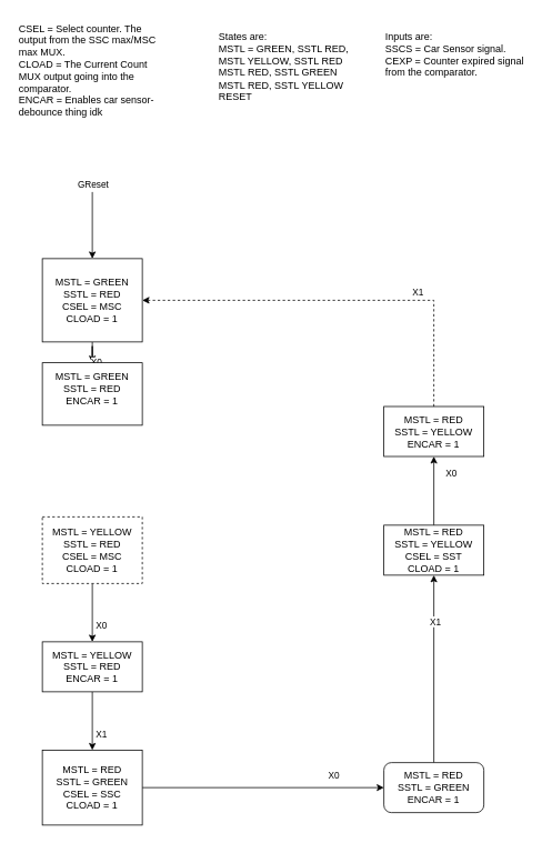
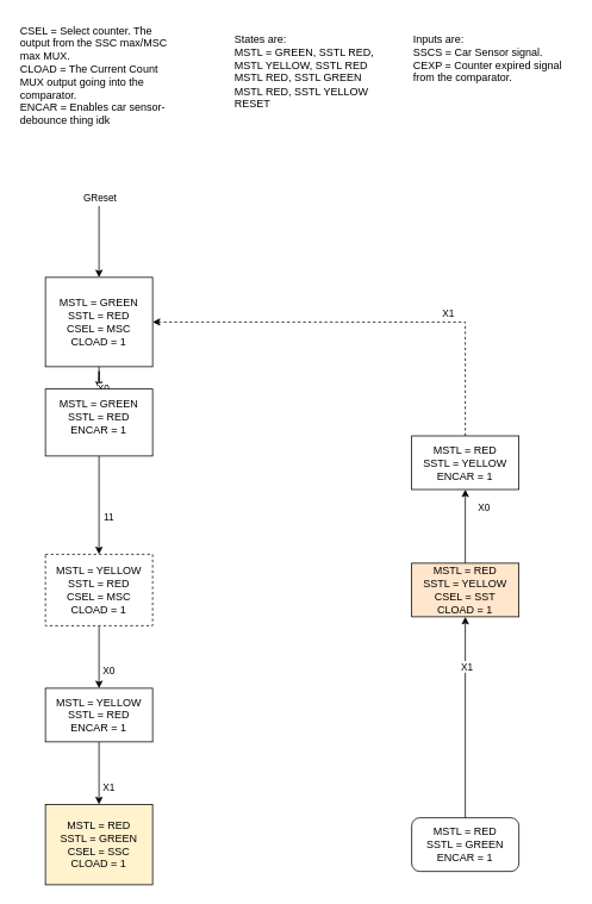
+ <mxCell id="9" value="" style="edgeStyle=orthogonalEdgeStyle;rounded=0;orthogonalLoop=1;jettySize=auto;html=1;" edge="1" parent="1" source="11" target="15"><mxGeometry relative="1" as="geometry" /></mxCell>
+ <mxCell id="10" value="11" style="edgeLabel;html=1;align=center;verticalAlign=middle;resizable=0;points=[];" vertex="1" connectable="0" parent="9"><mxGeometry x="-0.015" y="-2" relative="1" as="geometry"><mxPoint x="12" y="13" as="offset" /></mxGeometry></mxCell>
- <mxCell id="27" value="MSTL = RED&lt;div&gt;SSTL = YELLOW&lt;/div&gt;&lt;div&gt;CSEL = SST&lt;/div&gt;&lt;div&gt;CLOAD = 1&lt;/div&gt;" style="rounded=0;whiteSpace=wrap;html=1;" vertex="1" parent="1"><mxGeometry x="460" y="630" width="120" height="60" as="geometry" /></mxCell>
+ <mxCell id="27" value="MSTL = RED&lt;div&gt;SSTL = YELLOW&lt;/div&gt;&lt;div&gt;CSEL = SST&lt;/div&gt;&lt;div&gt;CLOAD = 1&lt;/div&gt;" style="rounded=0;whiteSpace=wrap;html=1;fillColor=#ffe6cc;" vertex="1" parent="1"><mxGeometry x="460" y="630" width="120" height="60" as="geometry" /></mxCell>
- <mxCell id="21" value="MSTL = RED&lt;div&gt;SSTL = GREEN&lt;/div&gt;&lt;div&gt;CSEL = SSC&lt;/div&gt;&lt;div&gt;CLOAD = 1&lt;/div&gt;" style="rounded=0;whiteSpace=wrap;html=1;" vertex="1" parent="1"><mxGeometry x="50" y="900" width="120" height="90" as="geometry" /></mxCell>
+ <mxCell id="21" value="MSTL = RED&lt;div&gt;SSTL = GREEN&lt;/div&gt;&lt;div&gt;CSEL = SSC&lt;/div&gt;&lt;div&gt;CLOAD = 1&lt;/div&gt;" style="rounded=0;whiteSpace=wrap;html=1;fillColor=#fff2cc;" vertex="1" parent="1"><mxGeometry x="50" y="900" width="120" height="90" as="geometry" /></mxCell>
- <mxCell id="19" value="" style="edgeStyle=orthogonalEdgeStyle;rounded=0;orthogonalLoop=1;jettySize=auto;html=1;" edge="1" parent="1" source="21" target="24"><mxGeometry relative="1" as="geometry" /></mxCell>
- <mxCell id="20" value="X0" style="edgeLabel;html=1;align=center;verticalAlign=middle;resizable=0;points=[];" vertex="1" connectable="0" parent="19"><mxGeometry x="0.578" y="-1" relative="1" as="geometry"><mxPoint y="-16" as="offset" /></mxGeometry></mxCell>
